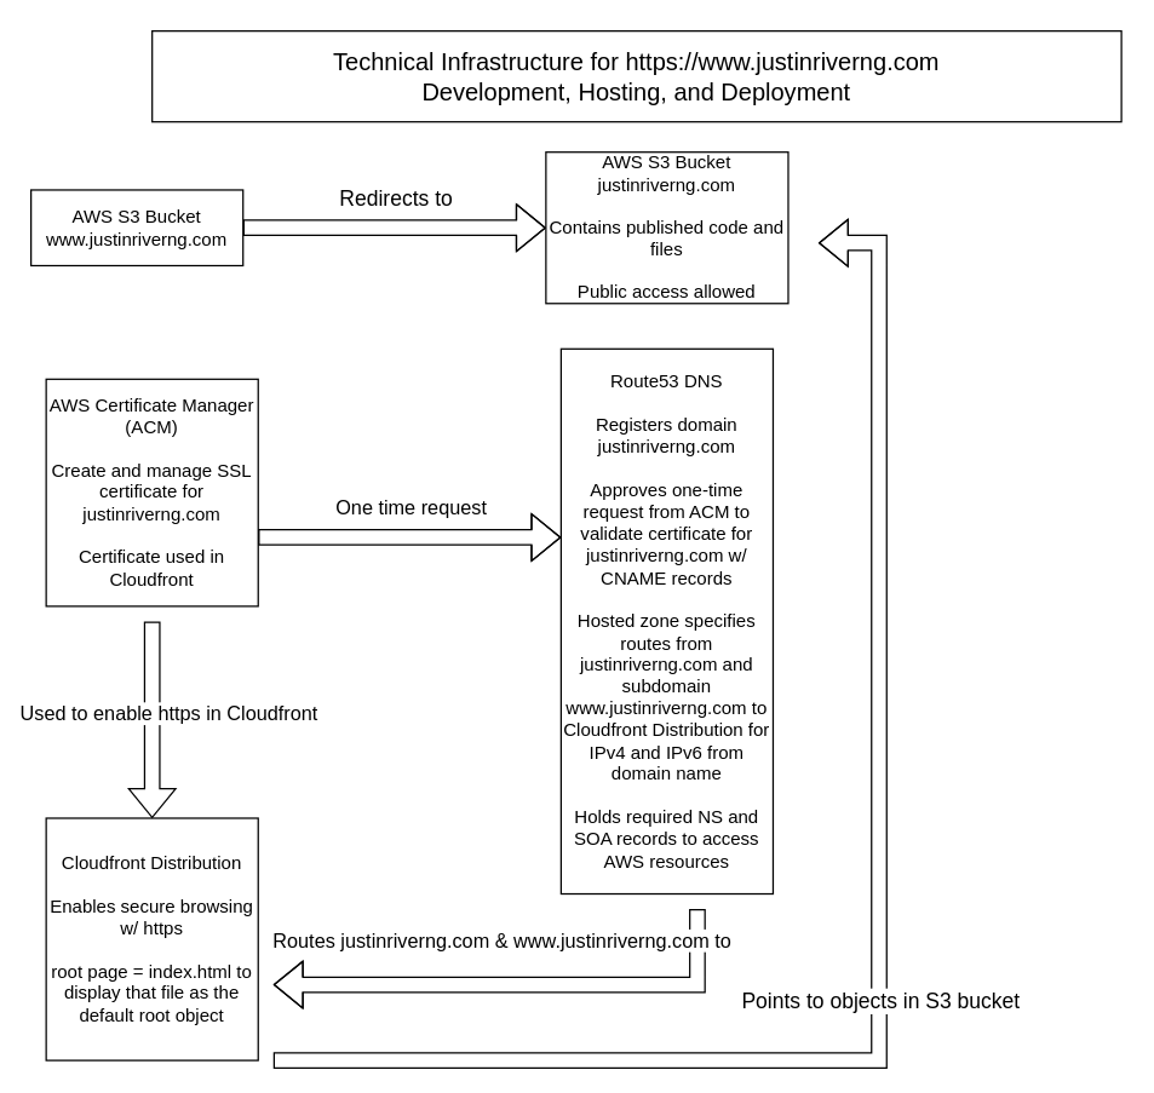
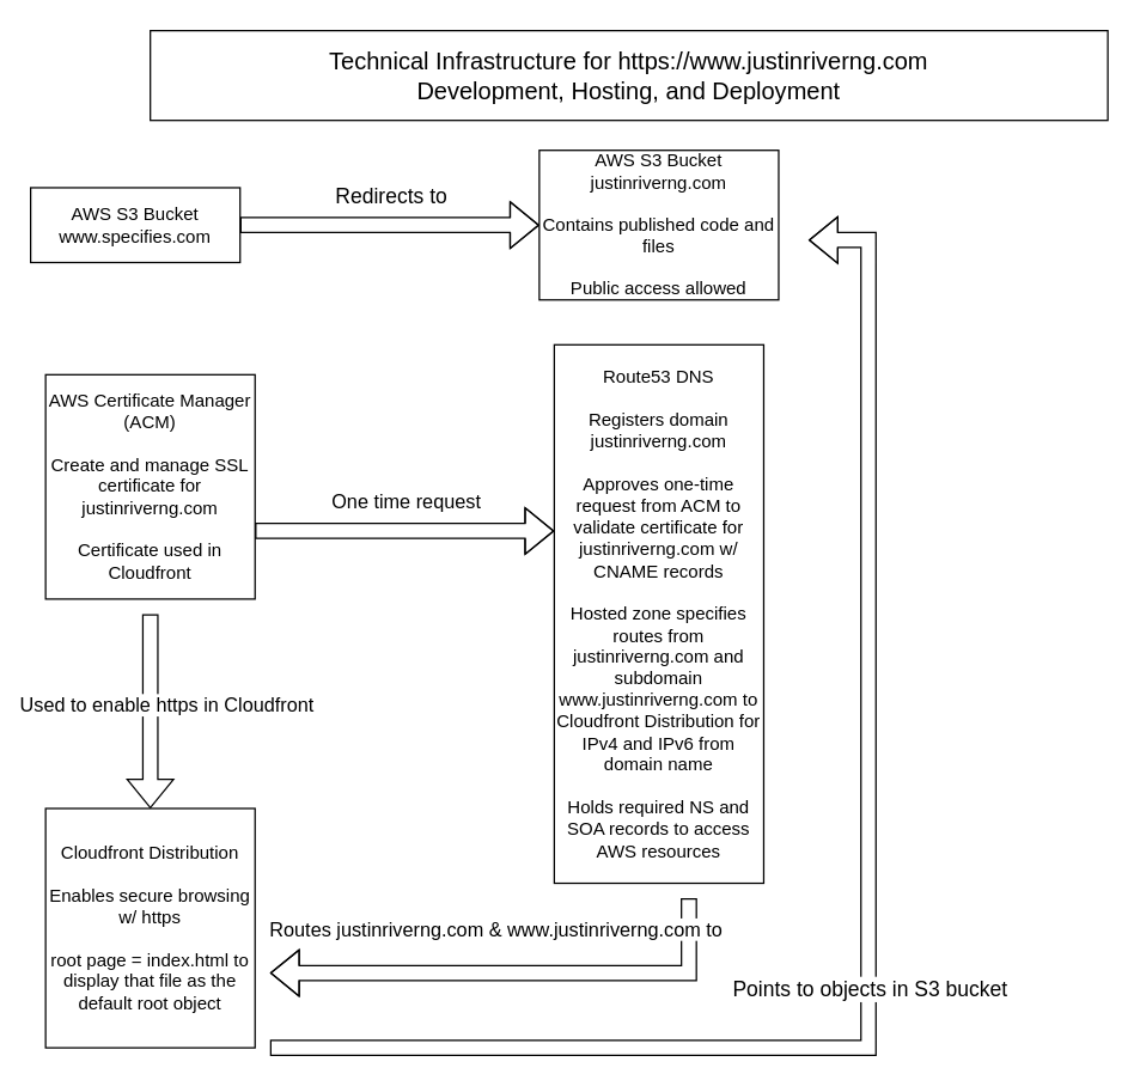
- <mxCell id="4" value="AWS S3 Bucket&lt;br&gt;www.justinriverng.com" style="rounded=0;whiteSpace=wrap;html=1;" vertex="1" parent="1"><mxGeometry x="20" y="125" width="140" height="50" as="geometry" /></mxCell>
+ <mxCell id="4" value="AWS S3 Bucket&lt;br&gt;www.specifies.com" style="rounded=0;whiteSpace=wrap;html=1;" vertex="1" parent="1"><mxGeometry x="20" y="125" width="140" height="50" as="geometry" /></mxCell>
